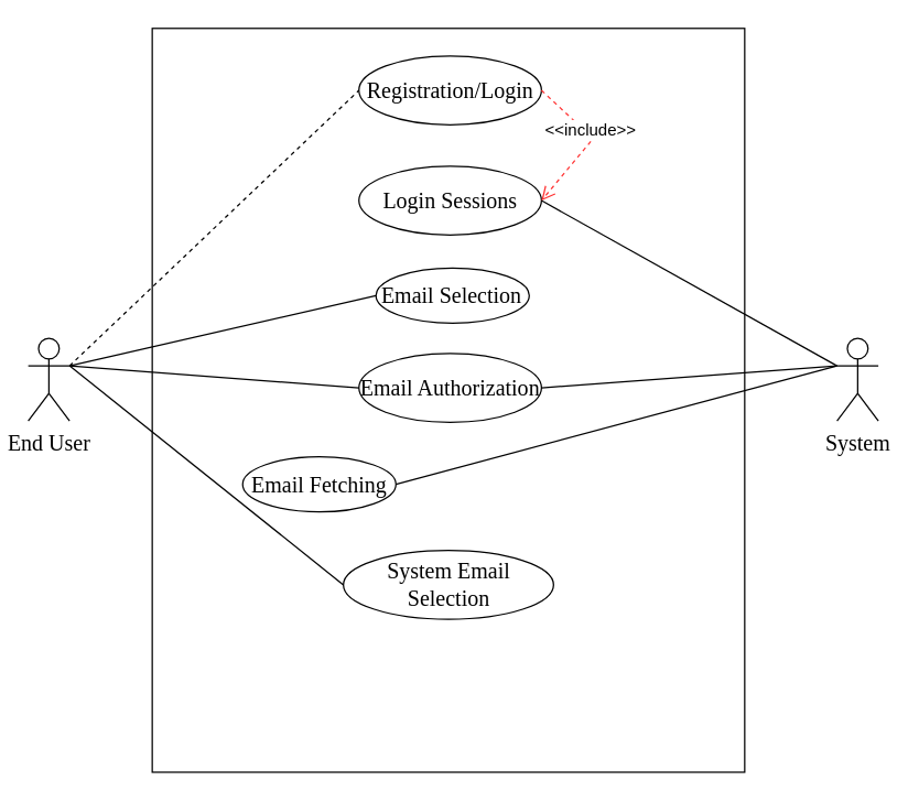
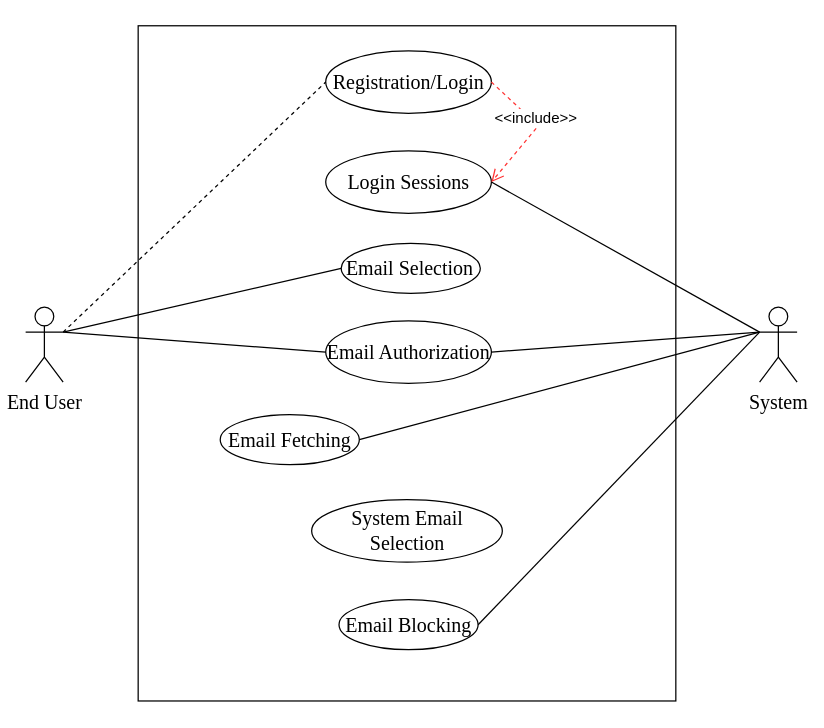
- <mxCell id="20" value="" style="endArrow=none;html=1;rounded=0;exitX=1;exitY=0.333;exitDx=0;exitDy=0;exitPerimeter=0;entryX=0;entryY=0.5;entryDx=0;entryDy=0;" parent="1" source="3" target="19" edge="1"><mxGeometry width="50" height="50" relative="1" as="geometry"><mxPoint x="60" y="275" as="sourcePoint" /><mxPoint x="279" y="210" as="targetPoint" /></mxGeometry></mxCell>
+ <mxCell id="18" value="" style="endArrow=none;html=1;rounded=0;entryX=1;entryY=0.5;entryDx=0;entryDy=0;exitX=0;exitY=0.333;exitDx=0;exitDy=0;exitPerimeter=0;" parent="1" source="4" target="14" edge="1"><mxGeometry width="50" height="50" relative="1" as="geometry"><mxPoint x="599" y="275" as="sourcePoint" /><mxPoint x="391" y="270" as="targetPoint" /></mxGeometry></mxCell>
+ <mxCell id="14" value="&lt;font face=&quot;Times New Roman&quot;&gt;Email Blocking&lt;br&gt;&lt;/font&gt;" style="ellipse;whiteSpace=wrap;html=1;fillColor=none;fontSize=16;" parent="1" vertex="1"><mxGeometry x="270.63" y="479" width="111.25" height="40" as="geometry" /></mxCell>
